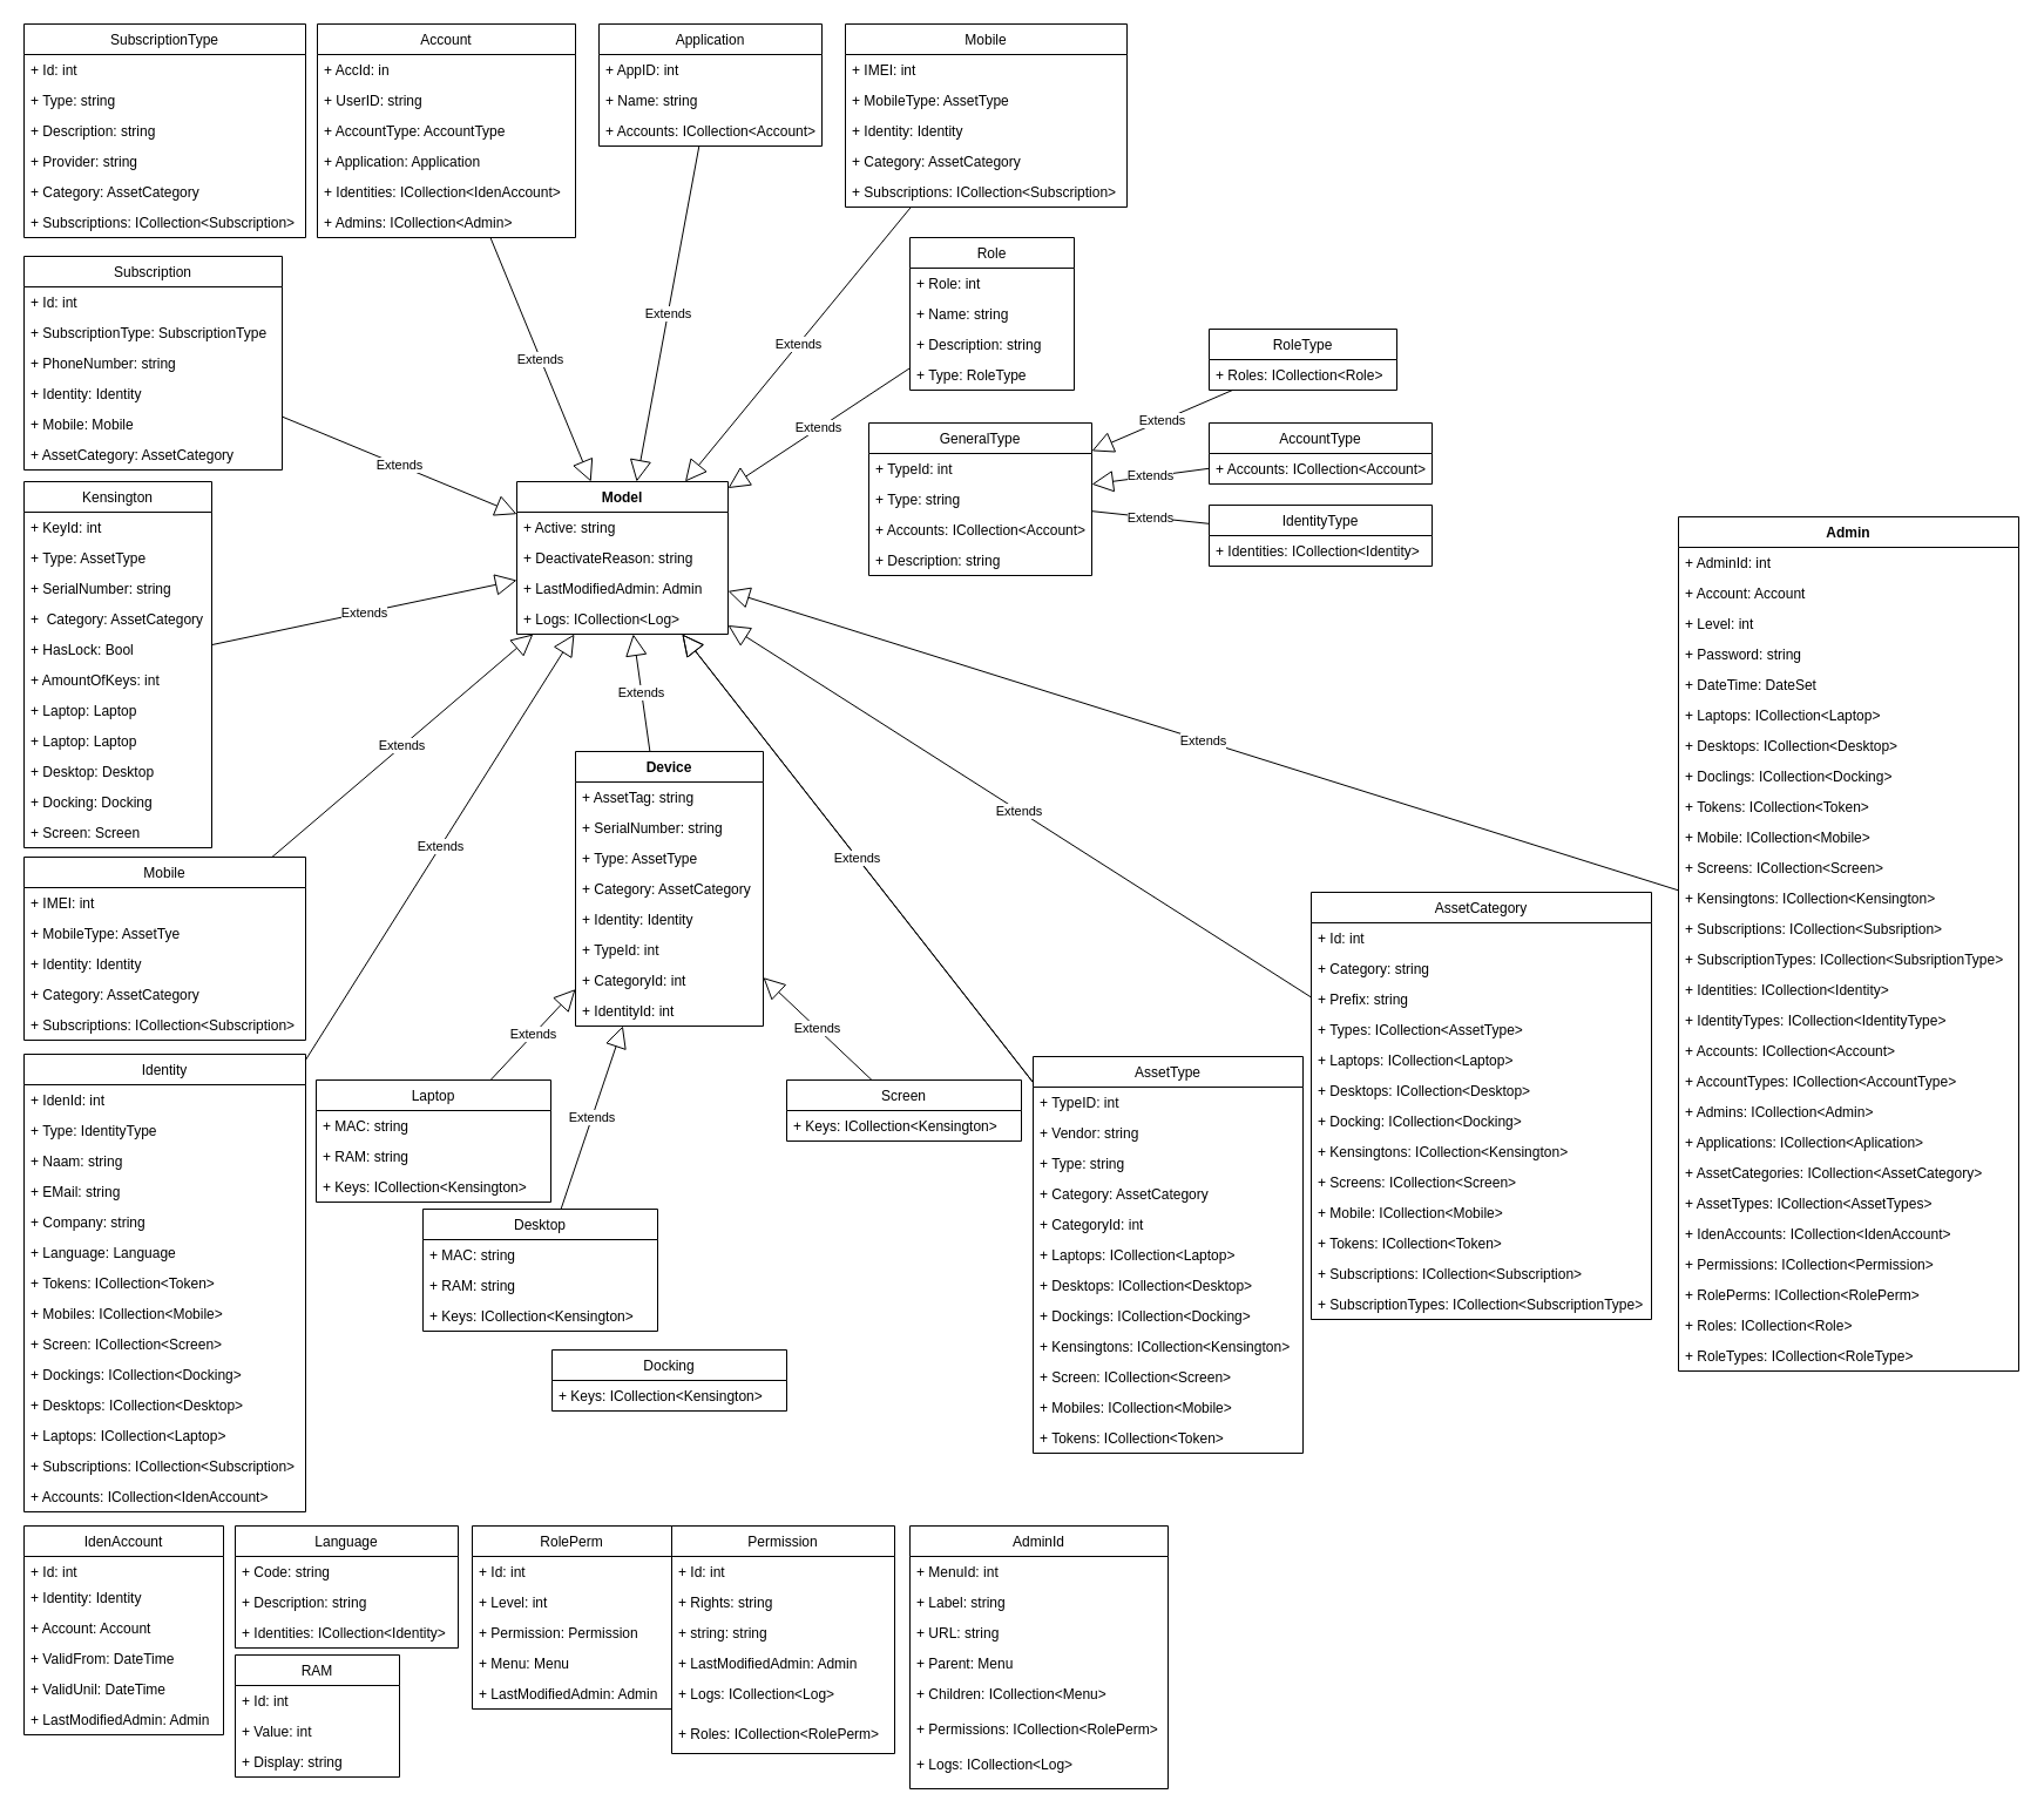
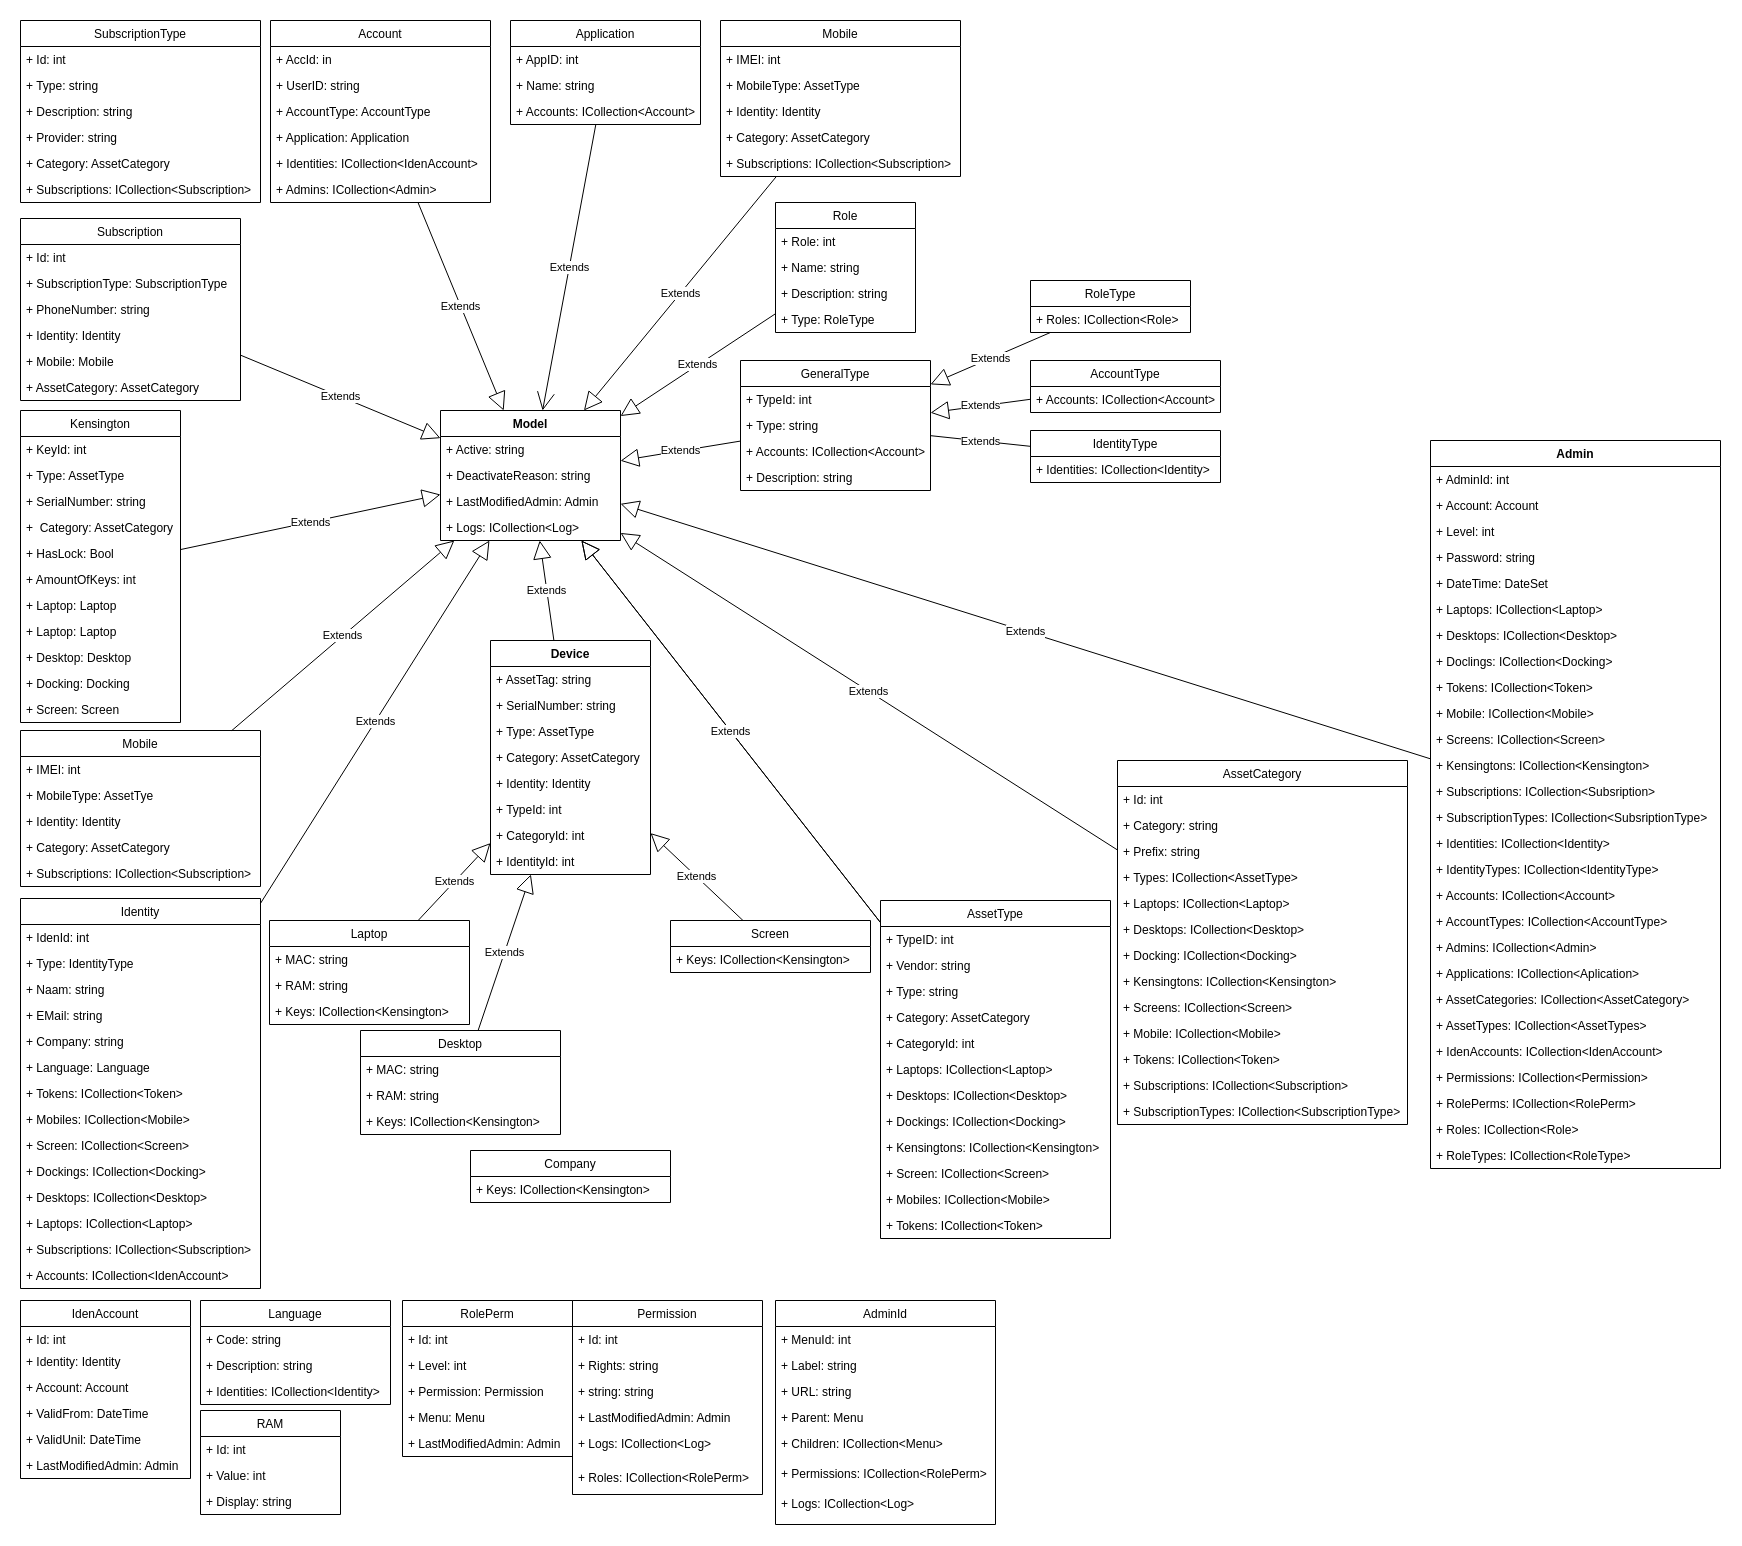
- <mxCell id="166" value="Extends" style="endArrow=block;endSize=16;endFill=0;html=1;" parent="1" source="162" target="11" edge="1"><mxGeometry width="160" relative="1" as="geometry"><mxPoint x="780" y="321.657" as="sourcePoint" /><mxPoint x="630" y="423.746" as="targetPoint" /></mxGeometry></mxCell>
+ <mxCell id="166" value="Extends" style="endArrow=open;endSize=16;endFill=0;html=1;" parent="1" source="162" target="11" edge="1"><mxGeometry width="160" relative="1" as="geometry"><mxPoint x="780" y="321.657" as="sourcePoint" /><mxPoint x="630" y="423.746" as="targetPoint" /></mxGeometry></mxCell>
+ <mxCell id="161" value="Extends" style="endArrow=block;endSize=16;endFill=0;html=1;startArrow=none;" parent="1" source="211" target="11" edge="1"><mxGeometry width="160" relative="1" as="geometry"><mxPoint x="853.298" y="312" as="sourcePoint" /><mxPoint x="806.999" y="410" as="targetPoint" /></mxGeometry></mxCell>
- <mxCell id="31" value="Docking" style="swimlane;fontStyle=0;childLayout=stackLayout;horizontal=1;startSize=26;fillColor=none;horizontalStack=0;resizeParent=1;resizeParentMax=0;resizeLast=0;collapsible=1;marginBottom=0;" parent="1" vertex="1"><mxGeometry x="470" y="1150" width="200" height="52" as="geometry" /></mxCell>
+ <mxCell id="31" value="Company" style="swimlane;fontStyle=0;childLayout=stackLayout;horizontal=1;startSize=26;fillColor=none;horizontalStack=0;resizeParent=1;resizeParentMax=0;resizeLast=0;collapsible=1;marginBottom=0;" parent="1" vertex="1"><mxGeometry x="470" y="1150" width="200" height="52" as="geometry" /></mxCell>
